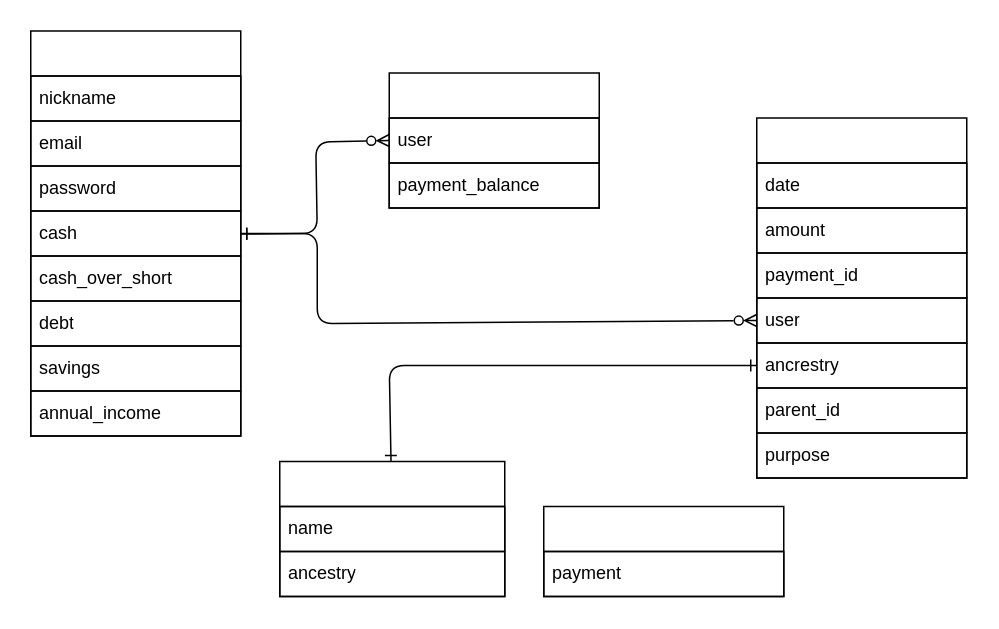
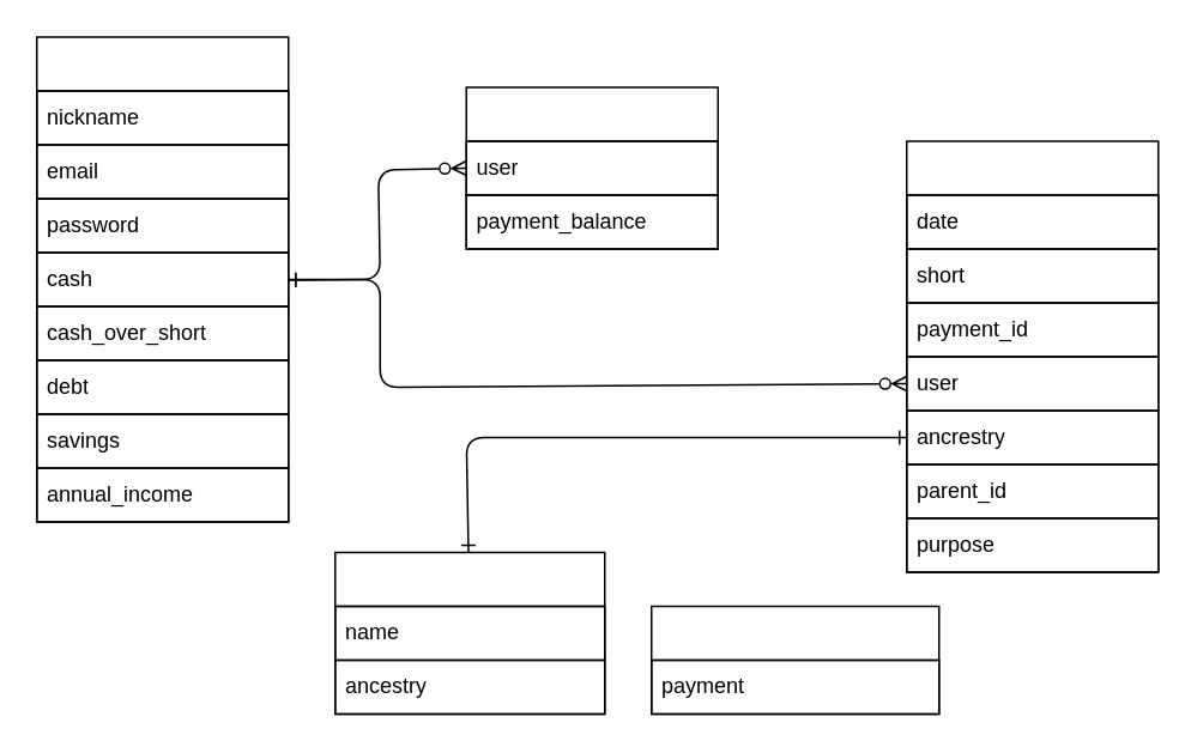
- <mxCell id="13" value="amount" style="text;strokeColor=#000000;fillColor=none;align=left;verticalAlign=middle;spacingLeft=4;spacingRight=4;overflow=hidden;points=[[0,0.5],[1,0.5]];portConstraint=eastwest;rotatable=0;whiteSpace=wrap;html=1;fontColor=#000000;" parent="11" vertex="1"><mxGeometry y="60" width="140" height="30" as="geometry" /></mxCell>
+ <mxCell id="13" value="short" style="text;strokeColor=#000000;fillColor=none;align=left;verticalAlign=middle;spacingLeft=4;spacingRight=4;overflow=hidden;points=[[0,0.5],[1,0.5]];portConstraint=eastwest;rotatable=0;whiteSpace=wrap;html=1;fontColor=#000000;" parent="11" vertex="1"><mxGeometry y="60" width="140" height="30" as="geometry" /></mxCell>
